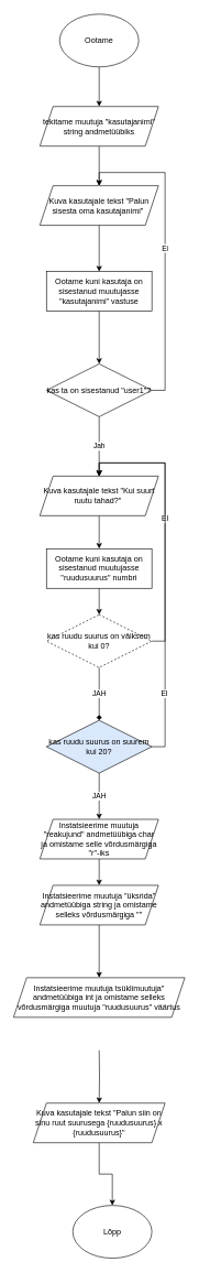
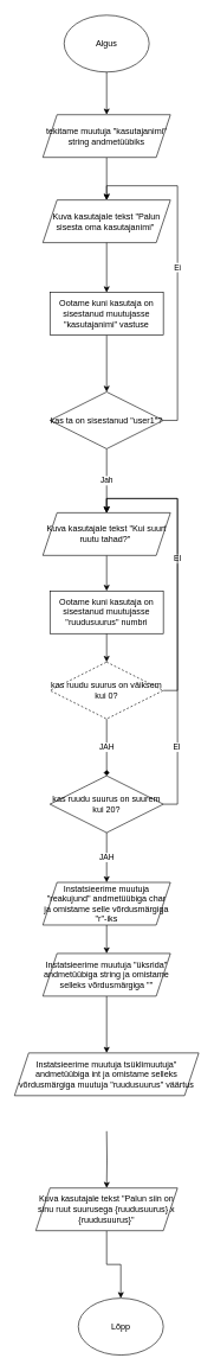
- <mxCell id="20" value="Ootame" style="ellipse;whiteSpace=wrap;html=1;" vertex="1" parent="1"><mxGeometry x="90" y="20" width="120" height="80" as="geometry" /></mxCell>
+ <mxCell id="20" value="Algus" style="ellipse;whiteSpace=wrap;html=1;" vertex="1" parent="1"><mxGeometry x="90" y="20" width="120" height="80" as="geometry" /></mxCell>
- <mxCell id="8" value="kas ruudu suurus on suurem kui 20?" style="rhombus;whiteSpace=wrap;html=1;fillColor=#dae8fc;" vertex="1" parent="1"><mxGeometry x="70" y="1090" width="160" height="80" as="geometry" /></mxCell>
+ <mxCell id="8" value="kas ruudu suurus on suurem kui 20?" style="rhombus;whiteSpace=wrap;html=1;" vertex="1" parent="1"><mxGeometry x="70" y="1090" width="160" height="80" as="geometry" /></mxCell>
